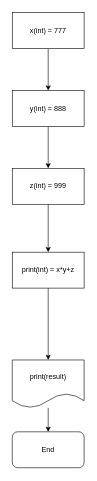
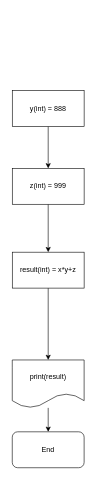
- <mxCell id="4" value="x(int) = 777" style="rounded=0;whiteSpace=wrap;html=1;" vertex="1" parent="1"><mxGeometry x="20" y="20" width="120" height="60" as="geometry" /></mxCell>
- <mxCell id="3" value="" style="edgeStyle=orthogonalEdgeStyle;rounded=0;orthogonalLoop=1;jettySize=auto;html=1;" edge="1" parent="1" source="4" target="6"><mxGeometry relative="1" as="geometry" /></mxCell>
- <mxCell id="10" value="print(int) = x*y+z" style="rounded=0;whiteSpace=wrap;html=1;" vertex="1" parent="1"><mxGeometry x="20" y="420" width="120" height="60" as="geometry" /></mxCell>
+ <mxCell id="10" value="result(int) = x*y+z" style="rounded=0;whiteSpace=wrap;html=1;" vertex="1" parent="1"><mxGeometry x="20" y="420" width="120" height="60" as="geometry" /></mxCell>
